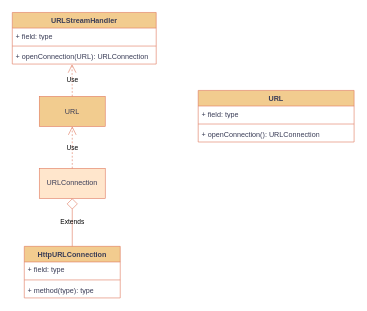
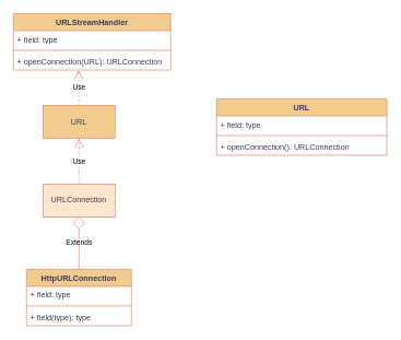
- <mxCell id="5" value="+ method(type): type" style="text;strokeColor=none;fillColor=none;align=left;verticalAlign=top;spacingLeft=4;spacingRight=4;overflow=hidden;rotatable=0;points=[[0,0.5],[1,0.5]];portConstraint=eastwest;whiteSpace=wrap;html=1;fontColor=#393C56;labelBackgroundColor=none;" parent="2" vertex="1"><mxGeometry y="60" width="160" height="26" as="geometry" /></mxCell>
+ <mxCell id="5" value="+ field(type): type" style="text;strokeColor=none;fillColor=none;align=left;verticalAlign=top;spacingLeft=4;spacingRight=4;overflow=hidden;rotatable=0;points=[[0,0.5],[1,0.5]];portConstraint=eastwest;whiteSpace=wrap;html=1;fontColor=#393C56;labelBackgroundColor=none;" parent="2" vertex="1"><mxGeometry y="60" width="160" height="26" as="geometry" /></mxCell>
